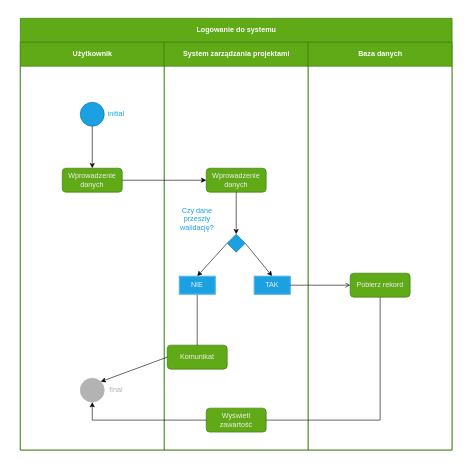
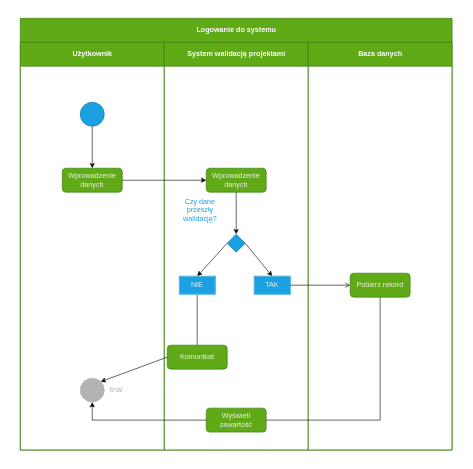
- <mxCell id="14" value="System zarządzania projektami" style="swimlane;html=1;startSize=40;fillColor=#60a917;strokeColor=#2D7600;fontColor=#ffffff;" parent="2" vertex="1"><mxGeometry x="240" y="40" width="240" height="680" as="geometry" /></mxCell>
+ <mxCell id="14" value="System walidację projektami" style="swimlane;html=1;startSize=40;fillColor=#60a917;strokeColor=#2D7600;fontColor=#ffffff;" parent="2" vertex="1"><mxGeometry x="240" y="40" width="240" height="680" as="geometry" /></mxCell>
- <mxCell id="6" value="initial" style="text;html=1;align=center;verticalAlign=middle;whiteSpace=wrap;rounded=0;fontColor=#1BA1E2;" parent="4" vertex="1"><mxGeometry x="40" y="10" width="40" height="20" as="geometry" /></mxCell>
- <mxCell id="20" value="Czy dane przeszły walidację?" style="text;html=1;strokeColor=none;fillColor=none;align=center;verticalAlign=middle;whiteSpace=wrap;rounded=0;fontColor=#1BA1E2;" parent="14" vertex="1"><mxGeometry x="15" y="265" width="80" height="60" as="geometry" /></mxCell>
+ <mxCell id="20" value="Czy dane przeszły walidację?" style="text;html=1;strokeColor=none;fillColor=none;align=center;verticalAlign=middle;whiteSpace=wrap;rounded=0;fontColor=#1BA1E2;" parent="14" vertex="1"><mxGeometry x="20" y="250" width="80" height="60" as="geometry" /></mxCell>
